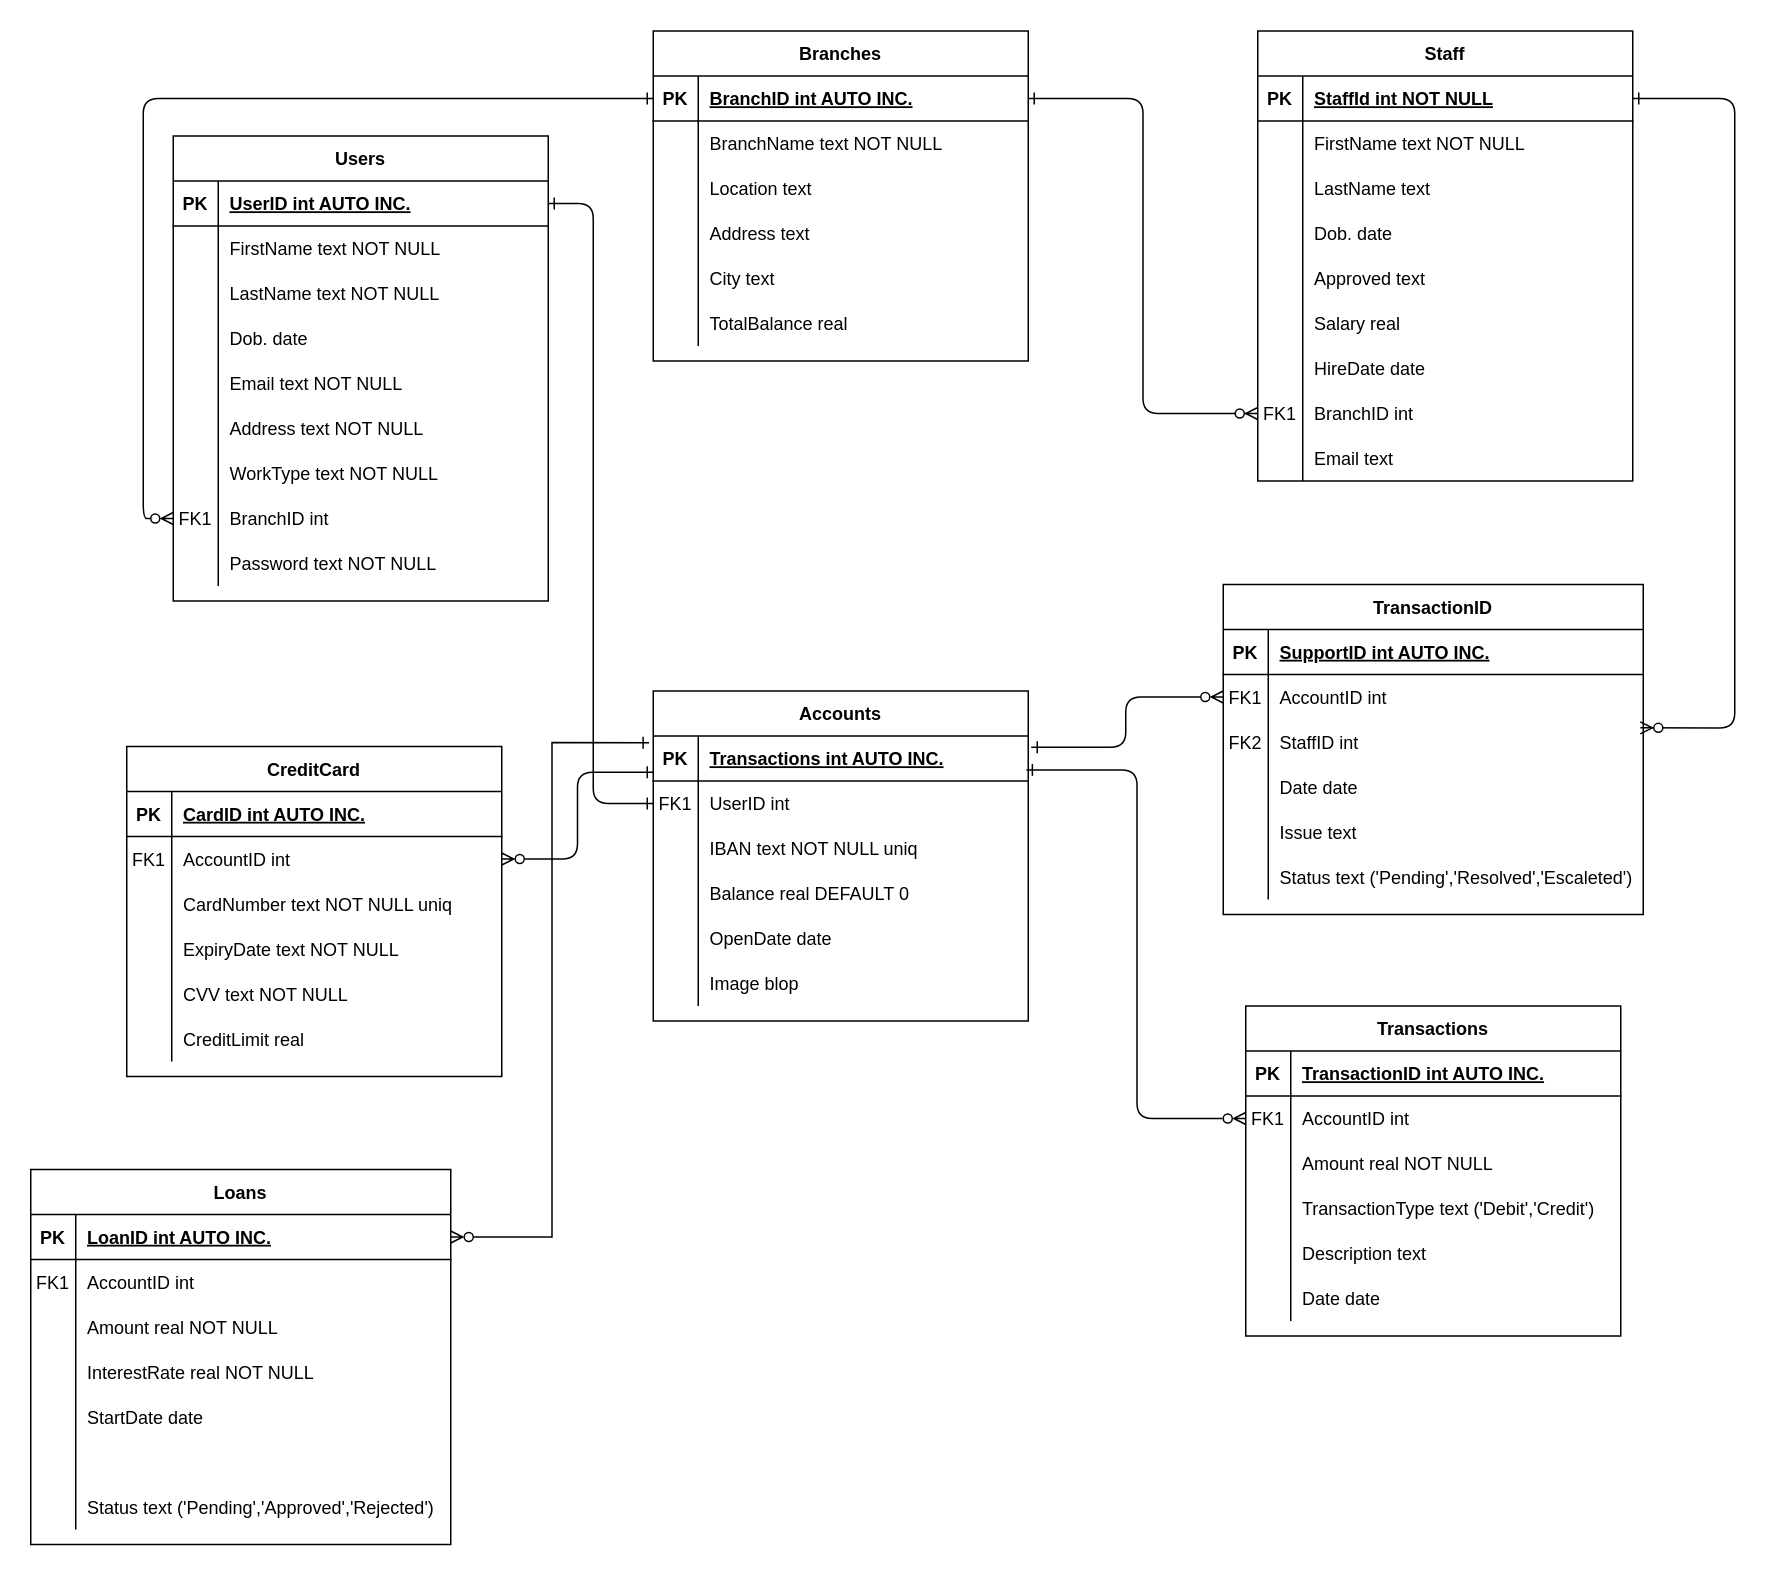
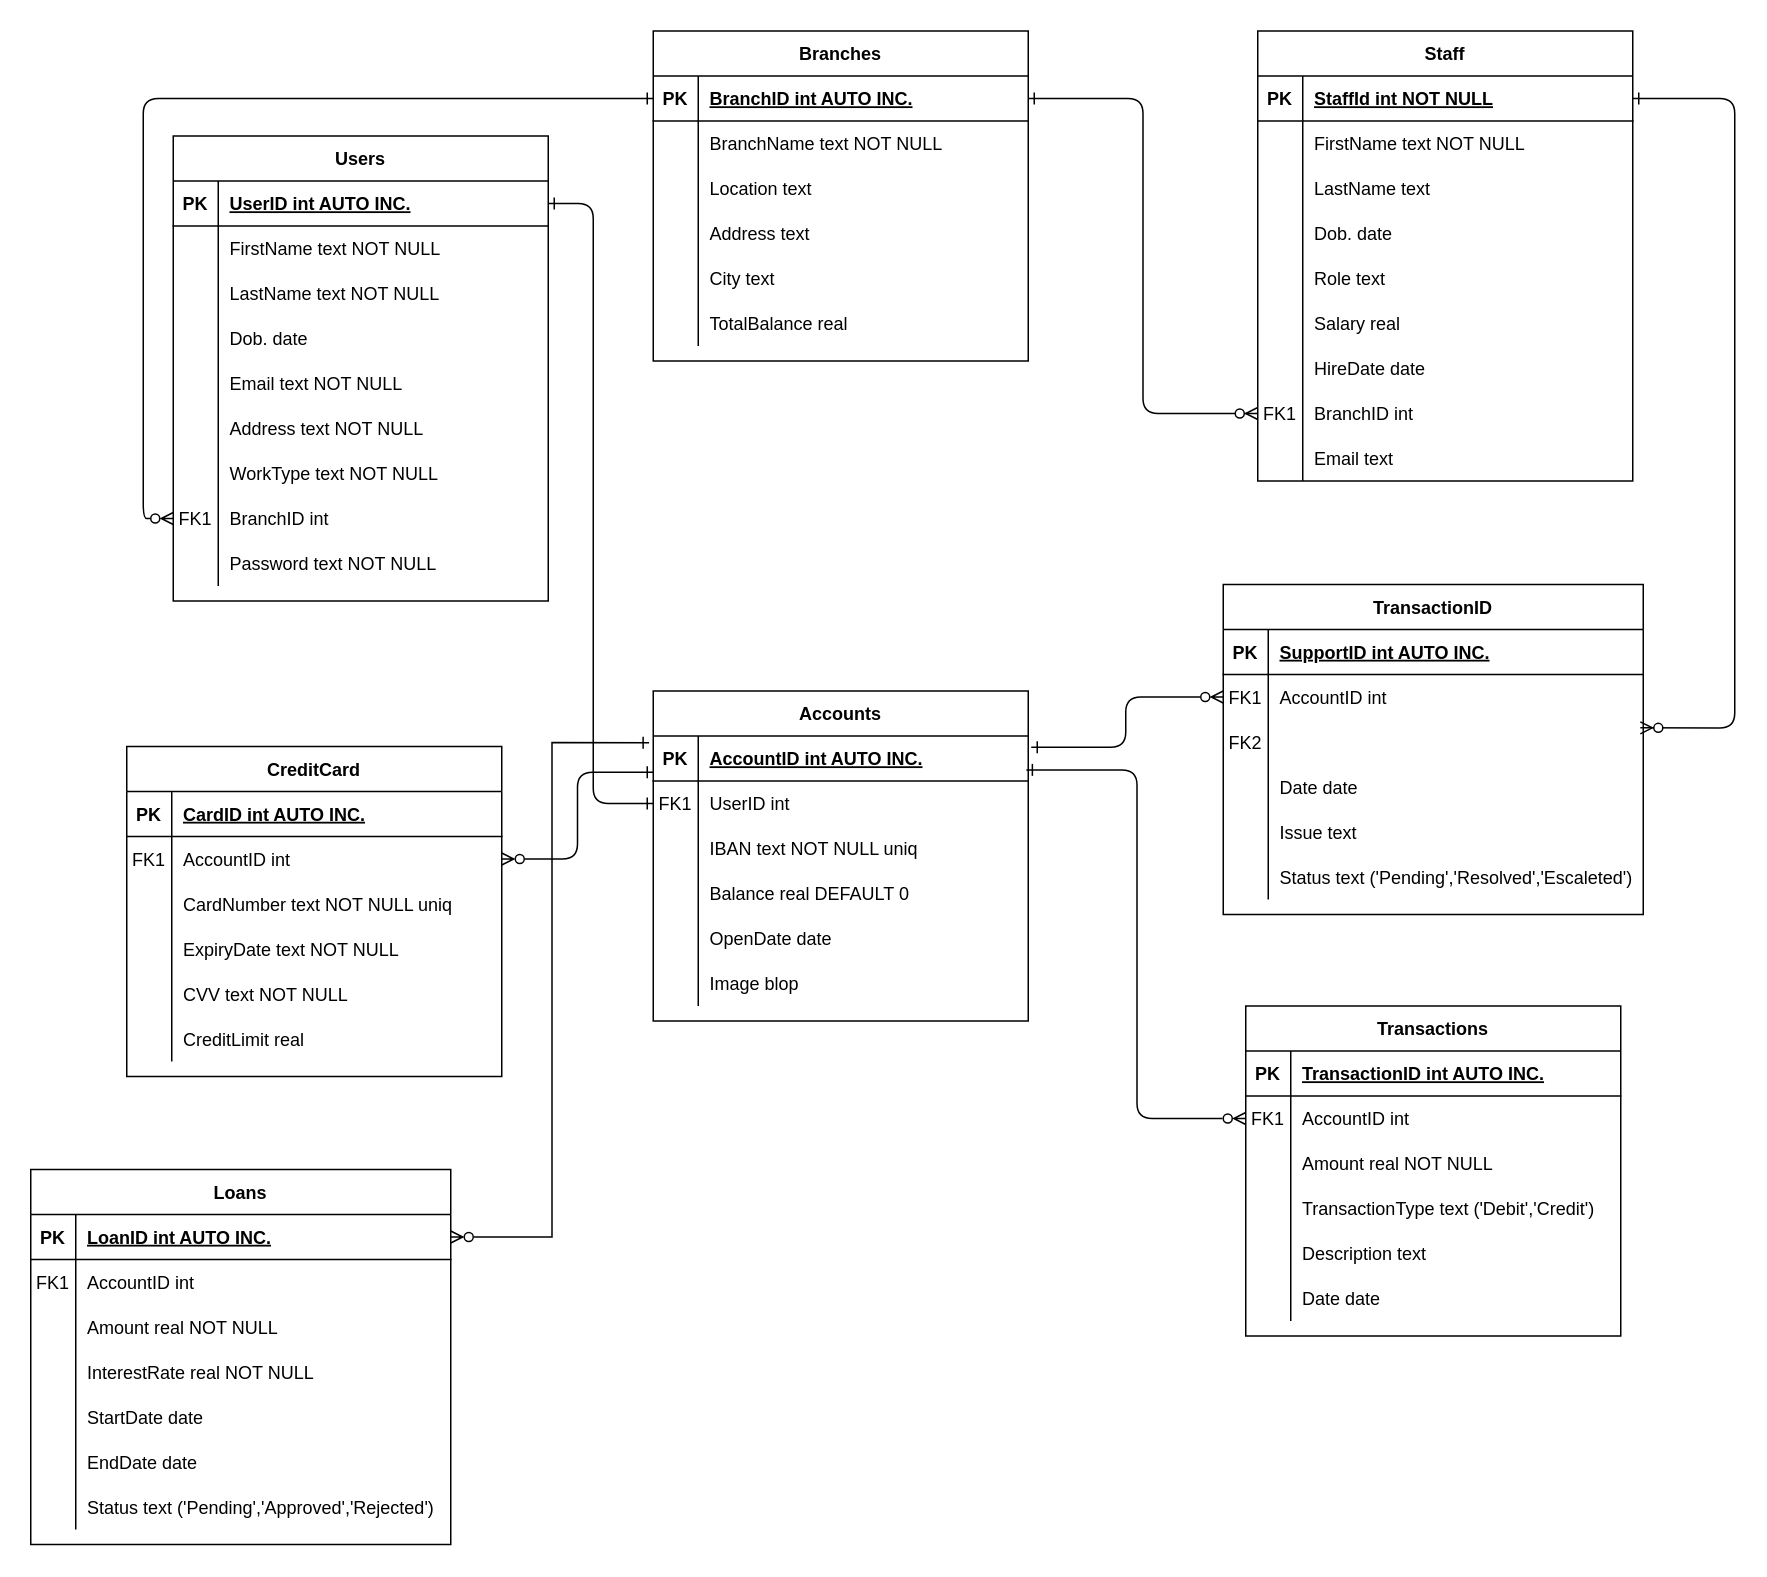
- <mxCell id="19" value="Approved text" style="shape=partialRectangle;overflow=hidden;connectable=0;fillColor=none;top=0;left=0;bottom=0;right=0;align=left;spacingLeft=6;" parent="17" vertex="1"><mxGeometry x="30" width="220" height="30" as="geometry"><mxRectangle width="220" height="30" as="alternateBounds" /></mxGeometry></mxCell>
+ <mxCell id="19" value="Role text" style="shape=partialRectangle;overflow=hidden;connectable=0;fillColor=none;top=0;left=0;bottom=0;right=0;align=left;spacingLeft=6;" parent="17" vertex="1"><mxGeometry x="30" width="220" height="30" as="geometry"><mxRectangle width="220" height="30" as="alternateBounds" /></mxGeometry></mxCell>
- <mxCell id="41" value="StaffID int" style="shape=partialRectangle;overflow=hidden;connectable=0;fillColor=none;top=0;left=0;bottom=0;right=0;align=left;spacingLeft=6;" parent="39" vertex="1"><mxGeometry x="30" width="250" height="30" as="geometry"><mxRectangle width="250" height="30" as="alternateBounds" /></mxGeometry></mxCell>
- <mxCell id="101" value="Transactions int AUTO INC. " style="shape=partialRectangle;overflow=hidden;connectable=0;fillColor=none;top=0;left=0;bottom=0;right=0;align=left;spacingLeft=6;fontStyle=5;" parent="99" vertex="1"><mxGeometry x="30" width="220" height="30" as="geometry"><mxRectangle width="220" height="30" as="alternateBounds" /></mxGeometry></mxCell>
+ <mxCell id="101" value="AccountID int AUTO INC. " style="shape=partialRectangle;overflow=hidden;connectable=0;fillColor=none;top=0;left=0;bottom=0;right=0;align=left;spacingLeft=6;fontStyle=5;" parent="99" vertex="1"><mxGeometry x="30" width="220" height="30" as="geometry"><mxRectangle width="220" height="30" as="alternateBounds" /></mxGeometry></mxCell>
+ <mxCell id="176" value="EndDate date" style="shape=partialRectangle;overflow=hidden;connectable=0;fillColor=none;top=0;left=0;bottom=0;right=0;align=left;spacingLeft=6;" parent="174" vertex="1"><mxGeometry x="30" width="250" height="30" as="geometry"><mxRectangle width="250" height="30" as="alternateBounds" /></mxGeometry></mxCell>
